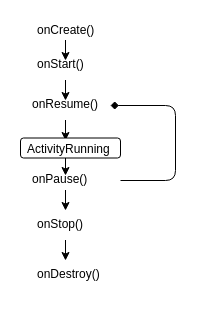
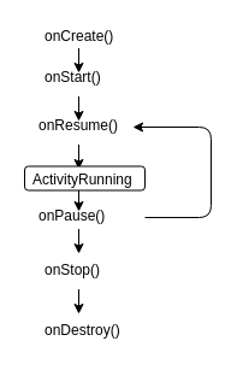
- <mxCell id="14" value="" style="endArrow=diamond;html=1;exitX=1;exitY=0.5;exitDx=0;exitDy=0;entryX=1;entryY=0.5;entryDx=0;entryDy=0;" edge="1" parent="1" source="5" target="4"><mxGeometry width="50" height="50" relative="1" as="geometry"><mxPoint x="115" y="210" as="sourcePoint" /><mxPoint x="165" y="160" as="targetPoint" /><Array as="points"><mxPoint x="175" y="180" /><mxPoint x="175" y="105" /></Array></mxGeometry></mxCell>
+ <mxCell id="14" value="" style="endArrow=classic;html=1;exitX=1;exitY=0.5;exitDx=0;exitDy=0;entryX=1;entryY=0.5;entryDx=0;entryDy=0;" edge="1" parent="1" source="5" target="4"><mxGeometry width="50" height="50" relative="1" as="geometry"><mxPoint x="115" y="210" as="sourcePoint" /><mxPoint x="165" y="160" as="targetPoint" /><Array as="points"><mxPoint x="175" y="180" /><mxPoint x="175" y="105" /></Array></mxGeometry></mxCell>
